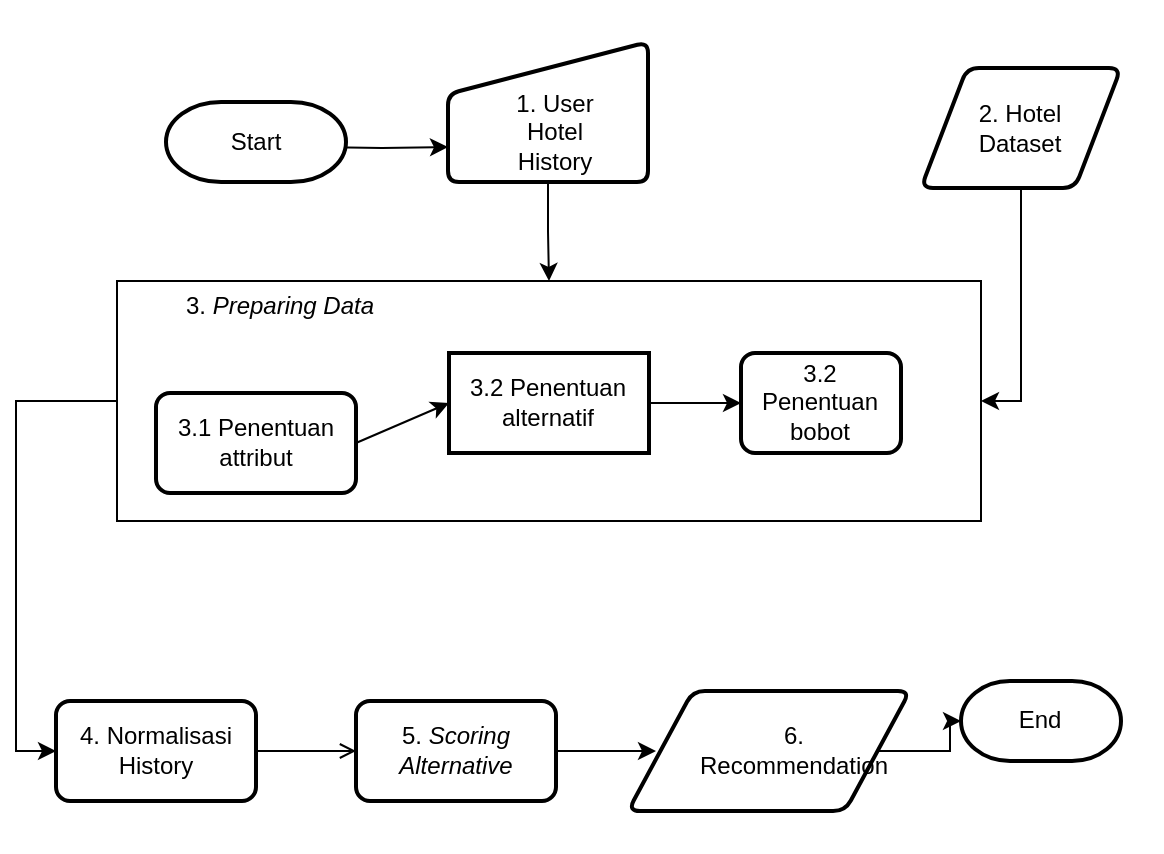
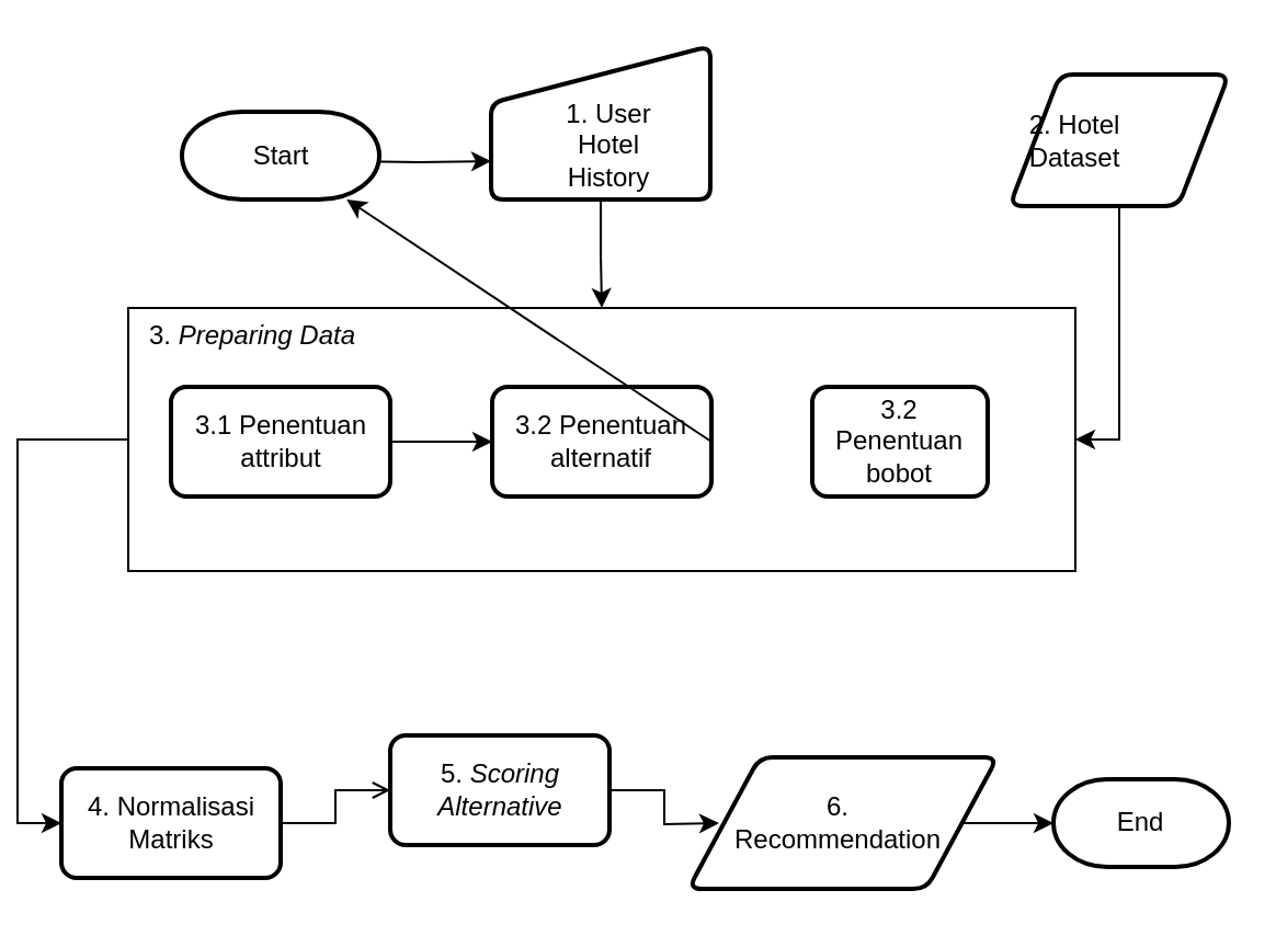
- <mxCell id="26" value="2. Hotel Dataset" style="text;html=1;strokeColor=none;fillColor=none;align=center;verticalAlign=middle;whiteSpace=wrap;rounded=0;" parent="24" vertex="1"><mxGeometry x="25" y="20" width="50" height="20" as="geometry" /></mxCell>
+ <mxCell id="26" value="2. Hotel Dataset" style="text;html=1;strokeColor=none;fillColor=none;align=center;verticalAlign=middle;whiteSpace=wrap;rounded=0;" parent="24" vertex="1"><mxGeometry x="5" y="20" width="50" height="20" as="geometry" /></mxCell>
- <mxCell id="27" value="3. &lt;i&gt;Preparing Data&lt;/i&gt;" style="text;html=1;strokeColor=none;fillColor=none;align=center;verticalAlign=middle;whiteSpace=wrap;rounded=0;" parent="1" vertex="1"><mxGeometry x="83" y="143" width="100" height="20" as="geometry" /></mxCell>
+ <mxCell id="27" value="3. &lt;i&gt;Preparing Data&lt;/i&gt;" style="text;html=1;strokeColor=none;fillColor=none;align=center;verticalAlign=middle;whiteSpace=wrap;rounded=0;" parent="1" vertex="1"><mxGeometry x="58" y="143" width="100" height="20" as="geometry" /></mxCell>
- <mxCell id="14" value="3.2 Penentuan alternatif" style="whiteSpace=wrap;html=1;absoluteArcSize=1;arcSize=14;strokeWidth=2;rounded=0;" parent="1" vertex="1"><mxGeometry x="217" y="176" width="100" height="50" as="geometry" /></mxCell>
+ <mxCell id="14" value="3.2 Penentuan alternatif" style="rounded=1;whiteSpace=wrap;html=1;absoluteArcSize=1;arcSize=14;strokeWidth=2;" parent="1" vertex="1"><mxGeometry x="217" y="176" width="100" height="50" as="geometry" /></mxCell>
- <mxCell id="30" value="" style="endArrow=classic;html=1;entryX=0;entryY=0.5;entryDx=0;entryDy=0;exitX=1;exitY=0.5;exitDx=0;exitDy=0;" parent="1" source="14" target="28" edge="1"><mxGeometry width="50" height="50" relative="1" as="geometry"><mxPoint x="-7" y="480" as="sourcePoint" /><mxPoint x="43" y="430" as="targetPoint" /></mxGeometry></mxCell>
+ <mxCell id="30" value="" style="endArrow=classic;html=1;exitX=1;exitY=0.5;exitDx=0;exitDy=0;" parent="1" source="14" target="3" edge="1"><mxGeometry width="50" height="50" relative="1" as="geometry"><mxPoint x="-7" y="480" as="sourcePoint" /><mxPoint x="43" y="430" as="targetPoint" /></mxGeometry></mxCell>
- <mxCell id="13" value="3.1 Penentuan attribut" style="rounded=1;whiteSpace=wrap;html=1;absoluteArcSize=1;arcSize=14;strokeWidth=2;" parent="1" vertex="1"><mxGeometry x="70.5" y="196" width="100" height="50" as="geometry" /></mxCell>
+ <mxCell id="13" value="3.1 Penentuan attribut" style="rounded=1;whiteSpace=wrap;html=1;absoluteArcSize=1;arcSize=14;strokeWidth=2;" parent="1" vertex="1"><mxGeometry x="70.5" y="176" width="100" height="50" as="geometry" /></mxCell>
- <mxCell id="6" value="End" style="strokeWidth=2;html=1;shape=mxgraph.flowchart.terminator;whiteSpace=wrap;" parent="1" vertex="1"><mxGeometry x="473" y="340" width="80" height="40" as="geometry" /></mxCell>
+ <mxCell id="6" value="End" style="strokeWidth=2;html=1;shape=mxgraph.flowchart.terminator;whiteSpace=wrap;" parent="1" vertex="1"><mxGeometry x="473" y="355" width="80" height="40" as="geometry" /></mxCell>
- <mxCell id="21" value="4. Normalisasi History" style="rounded=1;whiteSpace=wrap;html=1;absoluteArcSize=1;arcSize=14;strokeWidth=2;" parent="1" vertex="1"><mxGeometry x="20.5" y="350" width="100" height="50" as="geometry" /></mxCell>
+ <mxCell id="21" value="4. Normalisasi Matriks" style="rounded=1;whiteSpace=wrap;html=1;absoluteArcSize=1;arcSize=14;strokeWidth=2;" parent="1" vertex="1"><mxGeometry x="20.5" y="350" width="100" height="50" as="geometry" /></mxCell>
- <mxCell id="5" value="5.&lt;i&gt; Scoring Alternative&lt;/i&gt;" style="rounded=1;whiteSpace=wrap;html=1;absoluteArcSize=1;arcSize=14;strokeWidth=2;" parent="1" vertex="1"><mxGeometry x="170.5" y="350" width="100" height="50" as="geometry" /></mxCell>
+ <mxCell id="5" value="5.&lt;i&gt; Scoring Alternative&lt;/i&gt;" style="rounded=1;whiteSpace=wrap;html=1;absoluteArcSize=1;arcSize=14;strokeWidth=2;" parent="1" vertex="1"><mxGeometry x="170.5" y="335" width="100" height="50" as="geometry" /></mxCell>
- <mxCell id="18" value="6. Recommendation" style="text;html=1;strokeColor=none;fillColor=none;align=center;verticalAlign=middle;whiteSpace=wrap;rounded=0;" parent="16" vertex="1"><mxGeometry x="56.215" y="20" width="54.231" height="20" as="geometry" /></mxCell>
+ <mxCell id="18" value="6. Recommendation" style="text;html=1;strokeColor=none;fillColor=none;align=center;verticalAlign=middle;whiteSpace=wrap;rounded=0;" parent="16" vertex="1"><mxGeometry x="41.215" y="20" width="54.231" height="20" as="geometry" /></mxCell>
